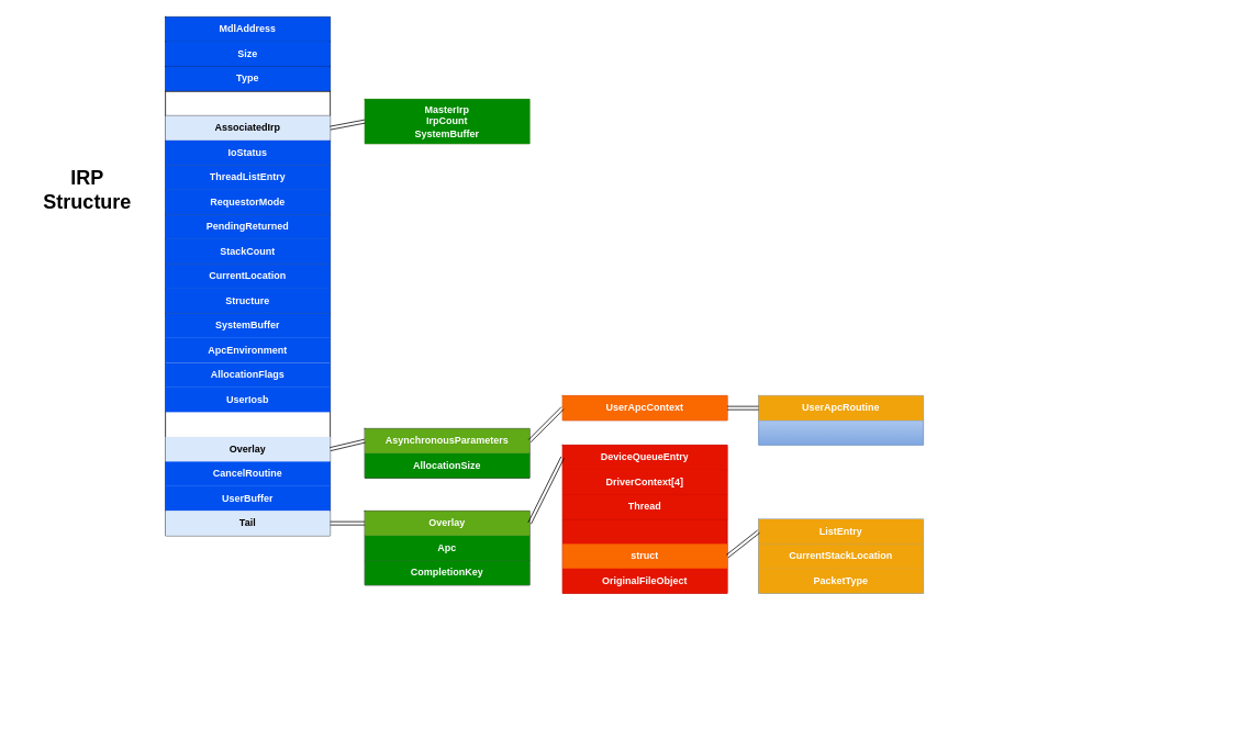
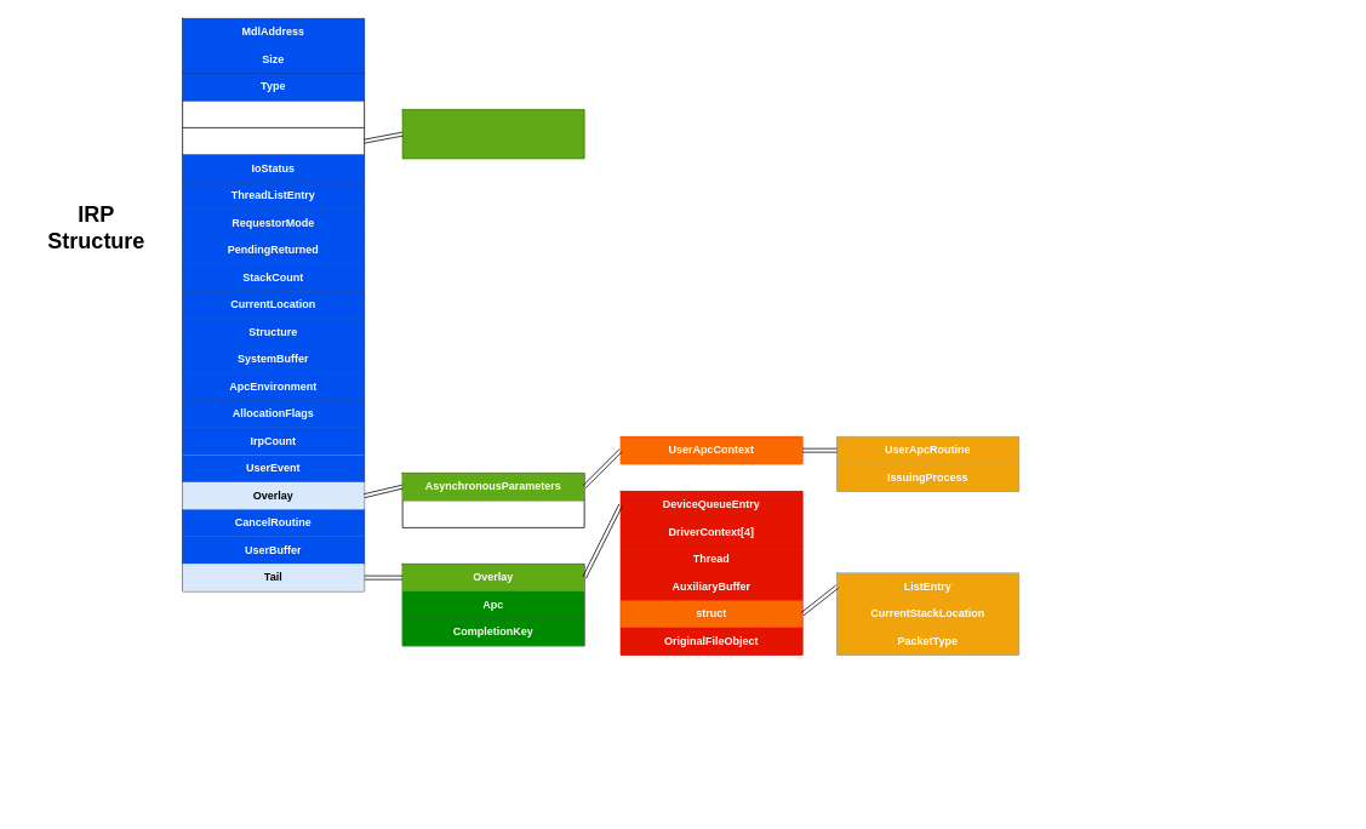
- <mxCell id="47" value="&lt;div&gt;MasterIrp&lt;/div&gt;&lt;div&gt;IrpCount&lt;/div&gt;SystemBuffer" style="shape=partialRectangle;html=1;whiteSpace=wrap;connectable=0;fillColor=#008a00;top=0;left=0;bottom=0;right=0;overflow=hidden;strokeColor=#005700;fontColor=#ffffff;fontStyle=1" vertex="1" parent="46"><mxGeometry width="200" height="54" as="geometry" /></mxCell>
- <mxCell id="11" value="AssociatedIrp" style="shape=partialRectangle;html=1;whiteSpace=wrap;connectable=0;fillColor=#dae8fc;top=0;left=0;bottom=0;right=0;overflow=hidden;strokeColor=#6c8ebf;fontStyle=1" vertex="1" parent="10"><mxGeometry width="200" height="30" as="geometry" /></mxCell>
- <mxCell id="44" value="&lt;div&gt;IRP&lt;/div&gt;&lt;div&gt;Structure&lt;/div&gt;" style="text;strokeColor=none;fillColor=none;html=1;fontSize=24;fontStyle=1;verticalAlign=middle;align=center;" vertex="1" parent="1"><mxGeometry x="20" y="210" width="170" height="40" as="geometry" /></mxCell>
+ <mxCell id="44" value="&lt;div&gt;IRP&lt;/div&gt;&lt;div&gt;Structure&lt;/div&gt;" style="text;strokeColor=none;fillColor=none;html=1;fontSize=24;fontStyle=1;verticalAlign=middle;align=center;" vertex="1" parent="1"><mxGeometry x="20" y="230" width="170" height="40" as="geometry" /></mxCell>
- <mxCell id="33" value="UserIosb" style="shape=partialRectangle;html=1;whiteSpace=wrap;connectable=0;fillColor=#0050ef;top=0;left=0;bottom=0;right=0;overflow=hidden;strokeColor=#001DBC;fontStyle=1;fontColor=#ffffff;" vertex="1" parent="32"><mxGeometry width="200" height="30" as="geometry" /></mxCell>
+ <mxCell id="33" value="IrpCount" style="shape=partialRectangle;html=1;whiteSpace=wrap;connectable=0;fillColor=#0050ef;top=0;left=0;bottom=0;right=0;overflow=hidden;strokeColor=#001DBC;fontStyle=1;fontColor=#ffffff;" vertex="1" parent="32"><mxGeometry width="200" height="30" as="geometry" /></mxCell>
+ <mxCell id="35" value="UserEvent" style="shape=partialRectangle;html=1;whiteSpace=wrap;connectable=0;fillColor=#0050ef;top=0;left=0;bottom=0;right=0;overflow=hidden;strokeColor=#001DBC;fontStyle=1;fontColor=#ffffff;" vertex="1" parent="34"><mxGeometry width="200" height="30" as="geometry" /></mxCell>
+ <mxCell id="61" value="IssuingProcess" style="shape=partialRectangle;html=1;whiteSpace=wrap;connectable=0;fillColor=#f0a30a;top=0;left=0;bottom=0;right=0;overflow=hidden;strokeColor=#BD7000;fontStyle=1;fontColor=#ffffff;" vertex="1" parent="60"><mxGeometry width="200" height="30" as="geometry" /></mxCell>
- <mxCell id="52" value="AllocationSize" style="shape=partialRectangle;html=1;whiteSpace=wrap;connectable=0;fillColor=#008a00;top=0;left=0;bottom=0;right=0;overflow=hidden;strokeColor=#005700;fontColor=#ffffff;fontStyle=1" vertex="1" parent="51"><mxGeometry width="200" height="30" as="geometry" /></mxCell>
+ <mxCell id="80" value="AuxiliaryBuffer" style="shape=partialRectangle;html=1;whiteSpace=wrap;connectable=0;fillColor=#e51400;top=0;left=0;bottom=0;right=0;overflow=hidden;strokeColor=#B20000;fontStyle=1;fontColor=#ffffff;" vertex="1" parent="79"><mxGeometry width="200" height="30" as="geometry" /></mxCell>
